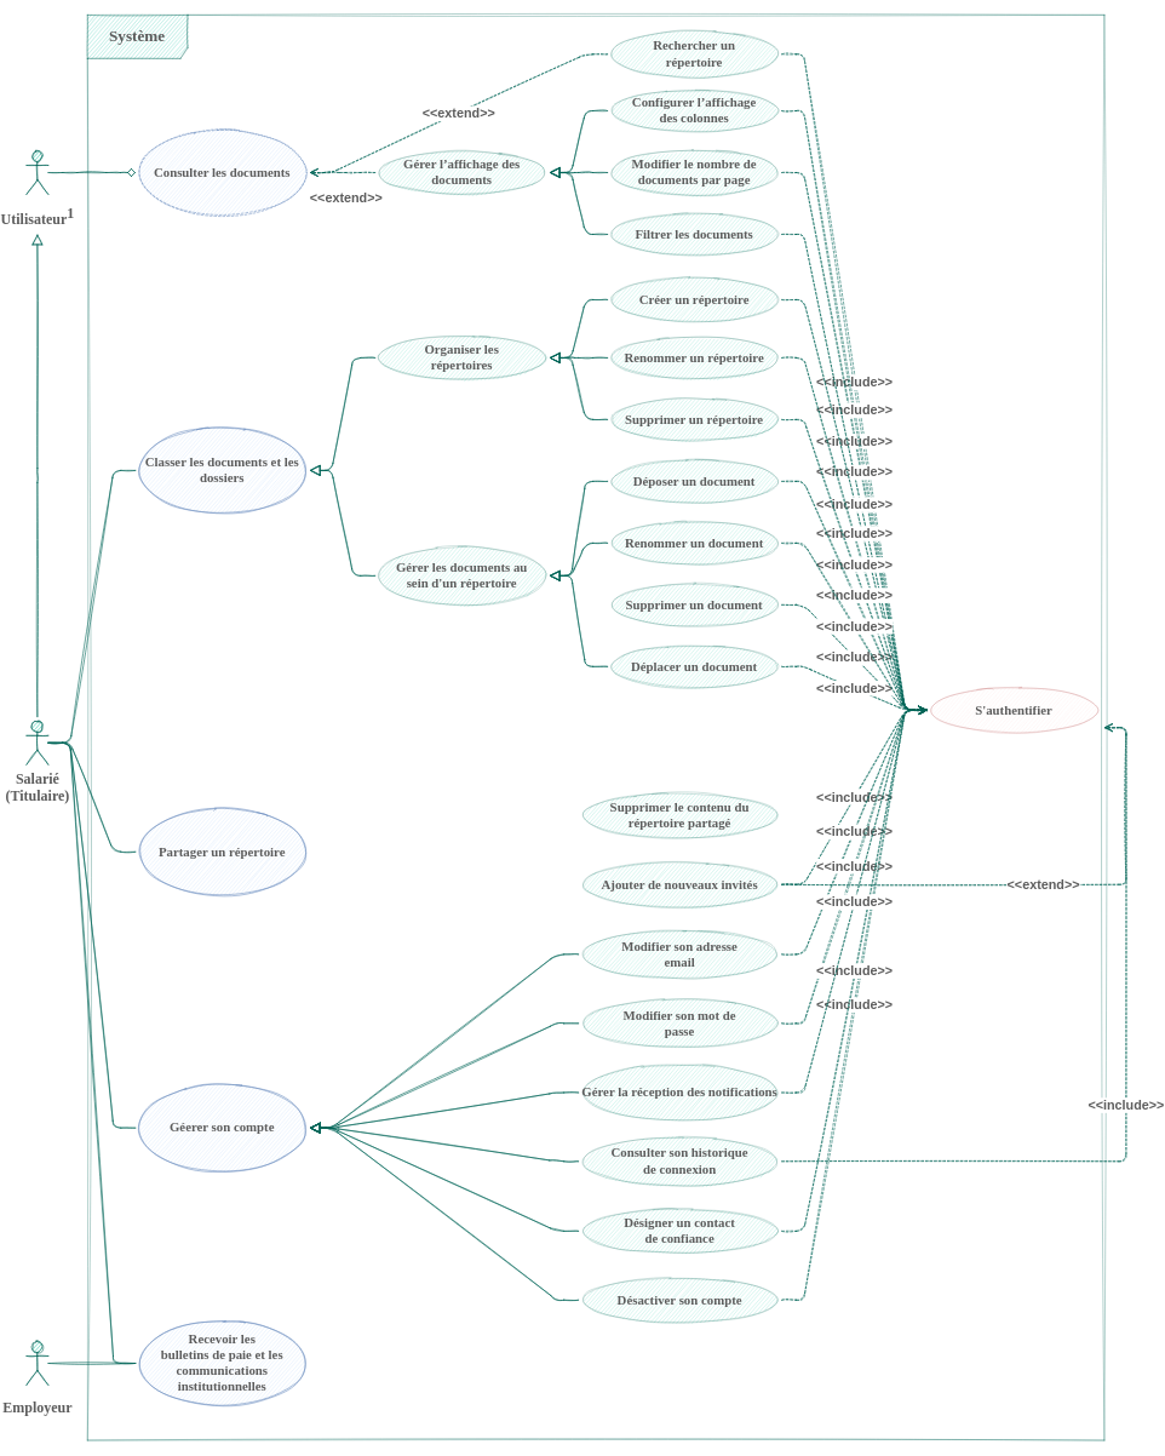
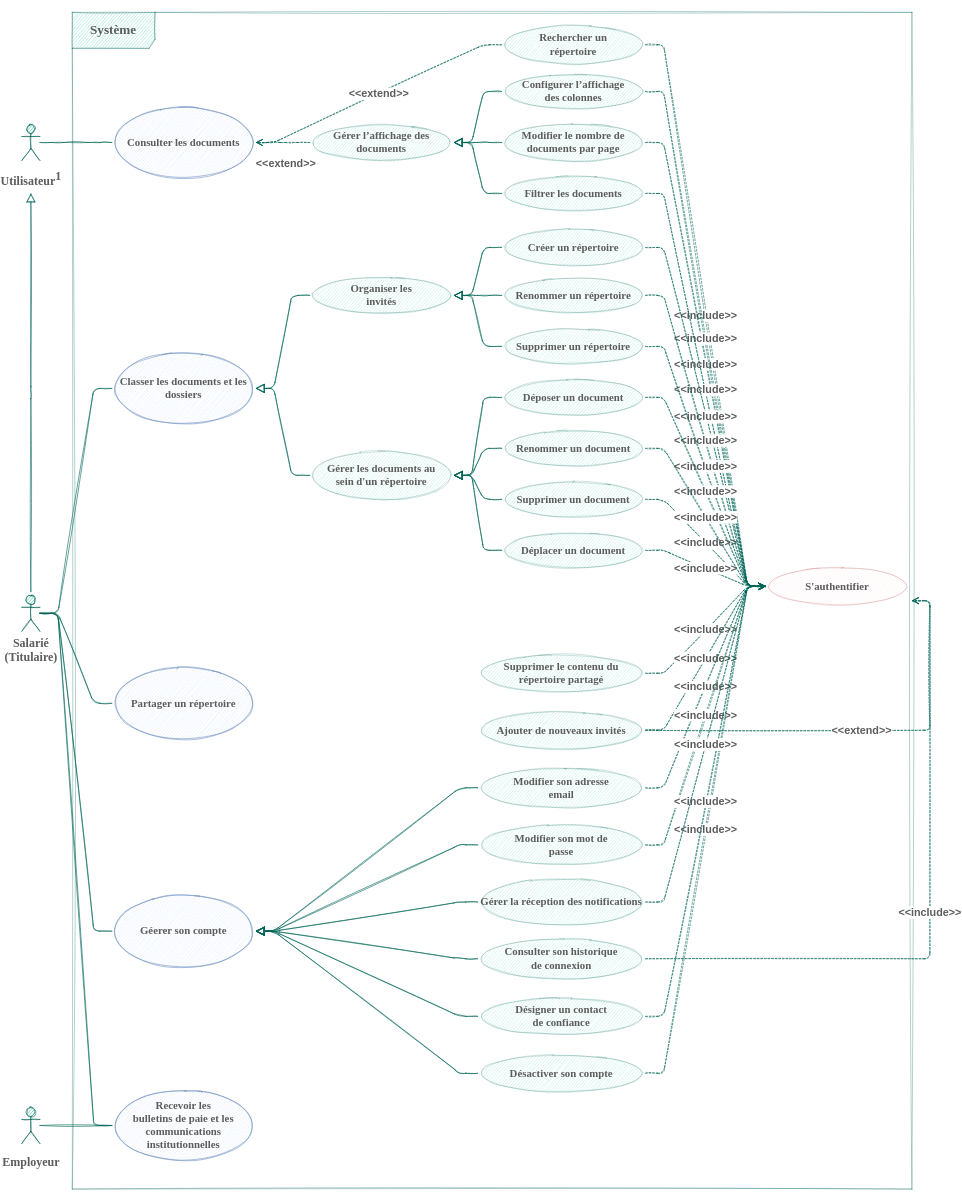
- <mxCell id="4" style="edgeStyle=entityRelationEdgeStyle;jumpSize=6;orthogonalLoop=1;jettySize=auto;html=1;entryX=0;entryY=0.5;entryDx=0;entryDy=0;fontFamily=Comic Sans MS;fontSize=18;endArrow=diamond;endFill=0;startSize=6;endSize=9;fontStyle=1;verticalAlign=middle;textDirection=ltr;align=center;horizontal=1;strokeColor=#006658;fontColor=#5C5C5C;sketch=1;" edge="1" parent="1" source="5" target="76"><mxGeometry relative="1" as="geometry" /></mxCell>
+ <mxCell id="4" style="edgeStyle=entityRelationEdgeStyle;jumpSize=6;orthogonalLoop=1;jettySize=auto;html=1;entryX=0;entryY=0.5;entryDx=0;entryDy=0;fontFamily=Comic Sans MS;fontSize=18;endArrow=none;endFill=0;startSize=6;endSize=9;fontStyle=1;verticalAlign=middle;textDirection=ltr;align=center;horizontal=1;strokeColor=#006658;fontColor=#5C5C5C;sketch=1;" edge="1" parent="1" source="5" target="76"><mxGeometry relative="1" as="geometry" /></mxCell>
- <mxCell id="76" value="&lt;span style=&quot;font-size: 18px&quot;&gt;Consulter les&amp;nbsp;&lt;/span&gt;&lt;span style=&quot;font-size: 18px&quot;&gt;documents&lt;/span&gt;" style="ellipse;whiteSpace=wrap;html=1;fontFamily=Comic Sans MS;fontSize=18;spacingLeft=1;spacingRight=2;fontStyle=1;verticalAlign=middle;textDirection=ltr;align=center;horizontal=1;fillColor=#dae8fc;strokeColor=#6c8ebf;opacity=95;shadow=0;rounded=1;sketch=1;fontColor=#5C5C5C;dashed=1;" vertex="1" parent="1"><mxGeometry x="170" y="177" width="240" height="120" as="geometry" /></mxCell>
+ <mxCell id="76" value="&lt;span style=&quot;font-size: 18px&quot;&gt;Consulter les&amp;nbsp;&lt;/span&gt;&lt;span style=&quot;font-size: 18px&quot;&gt;documents&lt;/span&gt;" style="ellipse;whiteSpace=wrap;html=1;fontFamily=Comic Sans MS;fontSize=18;spacingLeft=1;spacingRight=2;fontStyle=1;verticalAlign=middle;textDirection=ltr;align=center;horizontal=1;fillColor=#dae8fc;strokeColor=#6c8ebf;opacity=95;shadow=0;rounded=1;sketch=1;fontColor=#5C5C5C;" vertex="1" parent="1"><mxGeometry x="170" y="177" width="240" height="120" as="geometry" /></mxCell>
- <mxCell id="81" value="&lt;font style=&quot;font-size: 18px&quot;&gt;&lt;span style=&quot;font-size: 18px&quot;&gt;&lt;span style=&quot;font-size: 18px&quot;&gt;Organiser&amp;nbsp;les &lt;br&gt;répertoires&lt;/span&gt;&lt;/span&gt;&lt;/font&gt;" style="ellipse;whiteSpace=wrap;html=1;fontFamily=Comic Sans MS;fontSize=18;spacingLeft=1;spacingRight=2;fontStyle=1;verticalAlign=middle;textDirection=ltr;align=center;horizontal=1;fillColor=#21C0A5;strokeColor=#006658;fontColor=#5C5C5C;opacity=31;shadow=0;rounded=1;sketch=1;" vertex="1" parent="1"><mxGeometry x="500" y="462" width="240" height="60" as="geometry" /></mxCell>
+ <mxCell id="81" value="&lt;font style=&quot;font-size: 18px&quot;&gt;&lt;span style=&quot;font-size: 18px&quot;&gt;&lt;span style=&quot;font-size: 18px&quot;&gt;Organiser&amp;nbsp;les &lt;br&gt;invités&lt;/span&gt;&lt;/span&gt;&lt;/font&gt;" style="ellipse;whiteSpace=wrap;html=1;fontFamily=Comic Sans MS;fontSize=18;spacingLeft=1;spacingRight=2;fontStyle=1;verticalAlign=middle;textDirection=ltr;align=center;horizontal=1;fillColor=#21C0A5;strokeColor=#006658;fontColor=#5C5C5C;opacity=31;shadow=0;rounded=1;sketch=1;" vertex="1" parent="1"><mxGeometry x="500" y="462" width="240" height="60" as="geometry" /></mxCell>
+ <mxCell id="16" style="edgeStyle=entityRelationEdgeStyle;jumpSize=6;orthogonalLoop=1;jettySize=auto;html=1;entryX=1;entryY=0.5;entryDx=0;entryDy=0;fontFamily=Comic Sans MS;fontSize=18;endArrow=block;endFill=0;startSize=6;endSize=12;fontStyle=1;verticalAlign=middle;textDirection=ltr;align=center;horizontal=1;strokeColor=#006658;fontColor=#5C5C5C;sketch=1;" edge="1" parent="1" source="58" target="82"><mxGeometry relative="1" as="geometry" /></mxCell>
+ <mxCell id="39" value="&amp;lt;&amp;lt;include&amp;gt;&amp;gt;" style="edgeStyle=entityRelationEdgeStyle;jumpSize=6;orthogonalLoop=1;jettySize=auto;html=1;dashed=1;fontFamily=Helvetica;fontSize=18;endArrow=open;endFill=0;startSize=6;endSize=9;fontStyle=1;verticalAlign=middle;textDirection=ltr;align=center;horizontal=1;strokeColor=#006658;fontColor=#5C5C5C;sketch=1;" edge="1" parent="1" source="67" target="38"><mxGeometry relative="1" as="geometry" /></mxCell>
